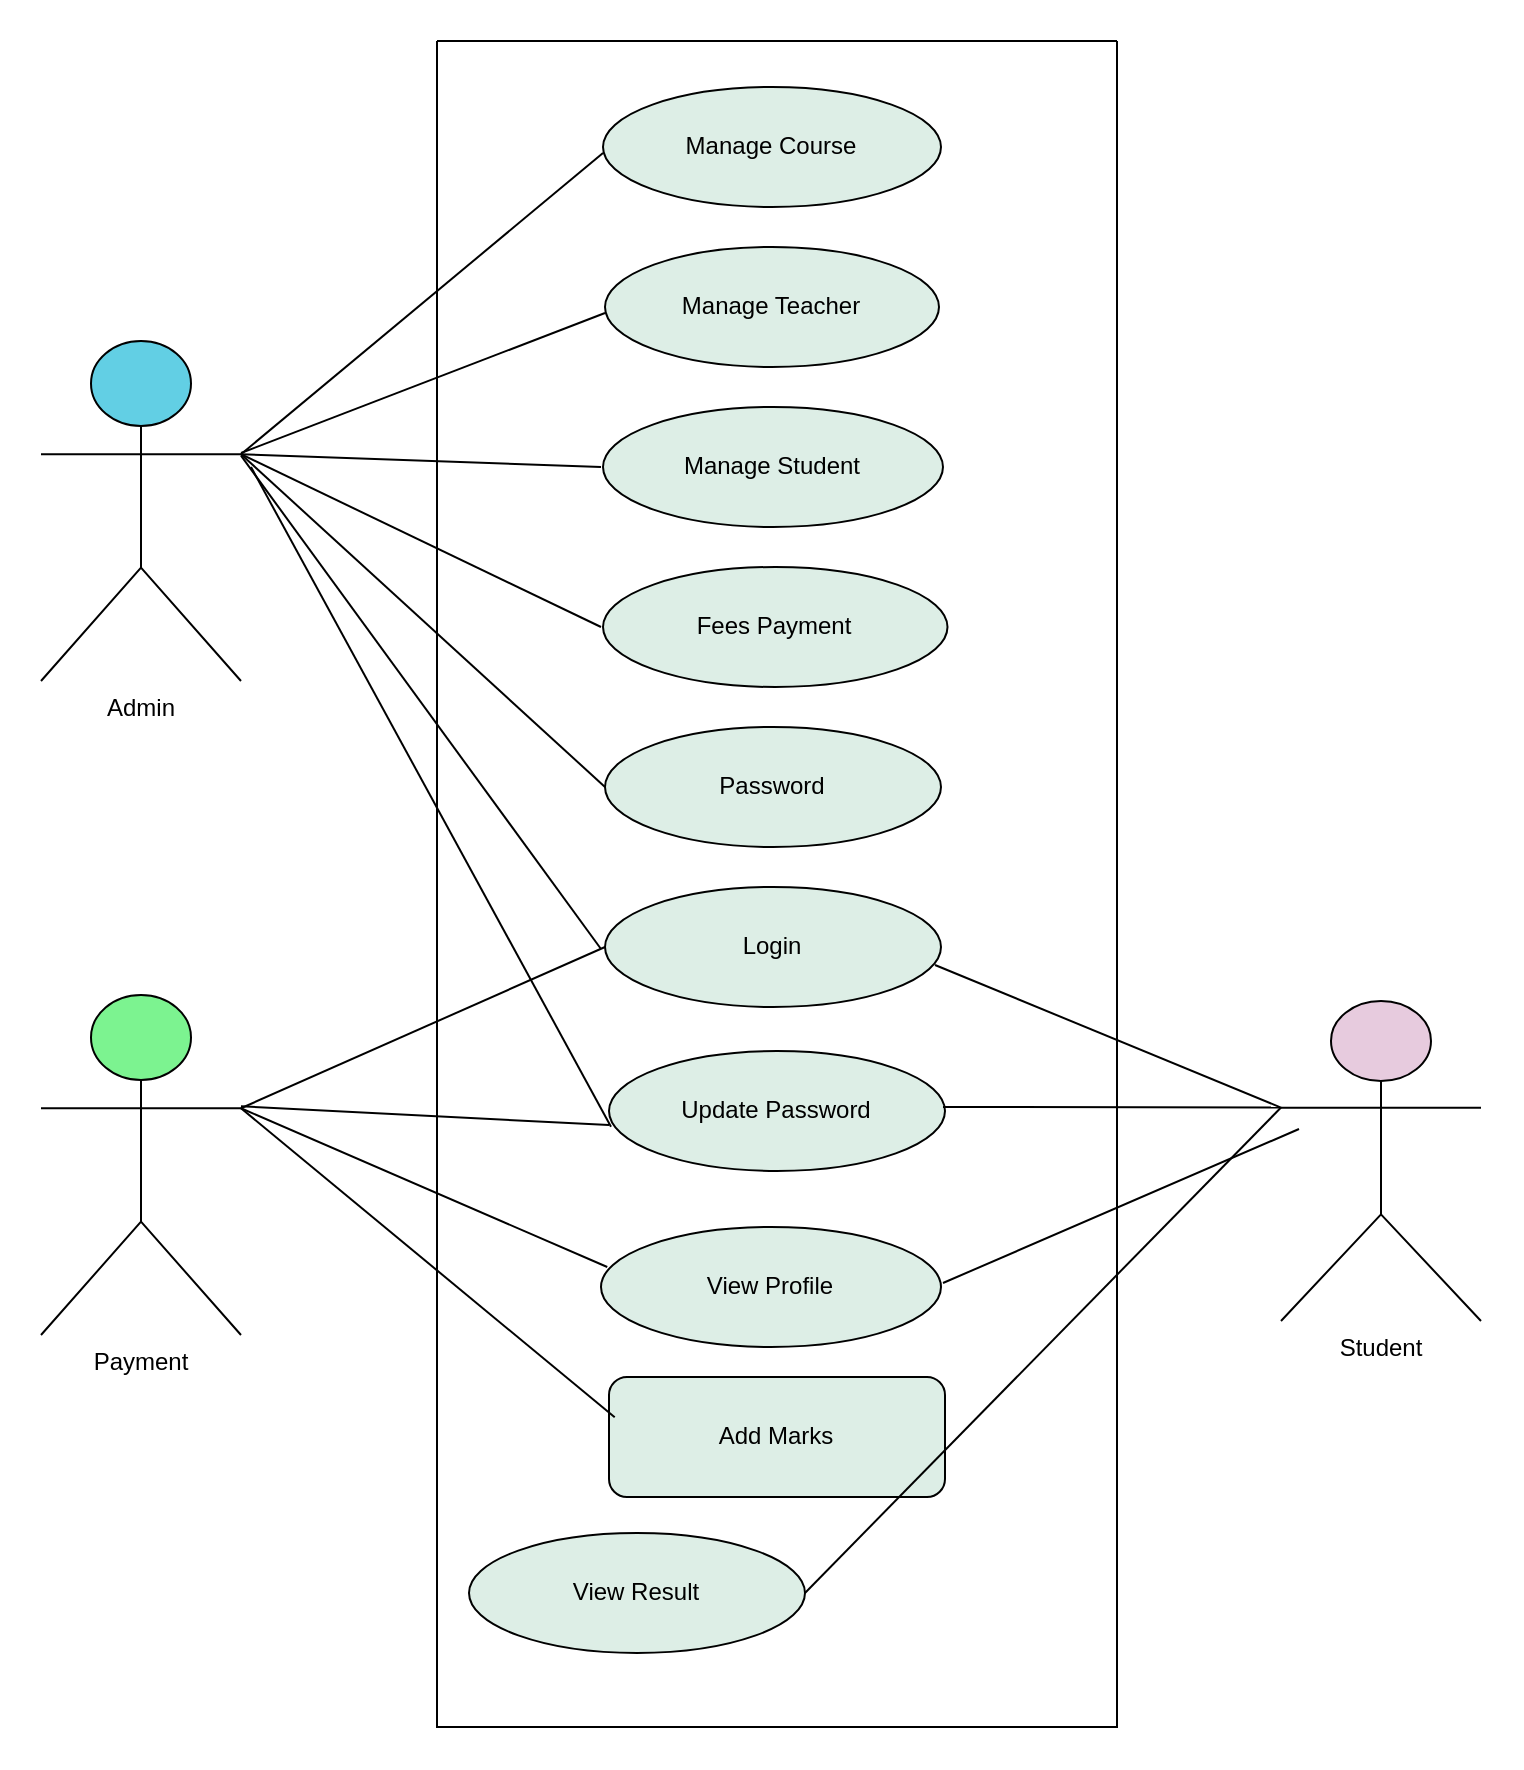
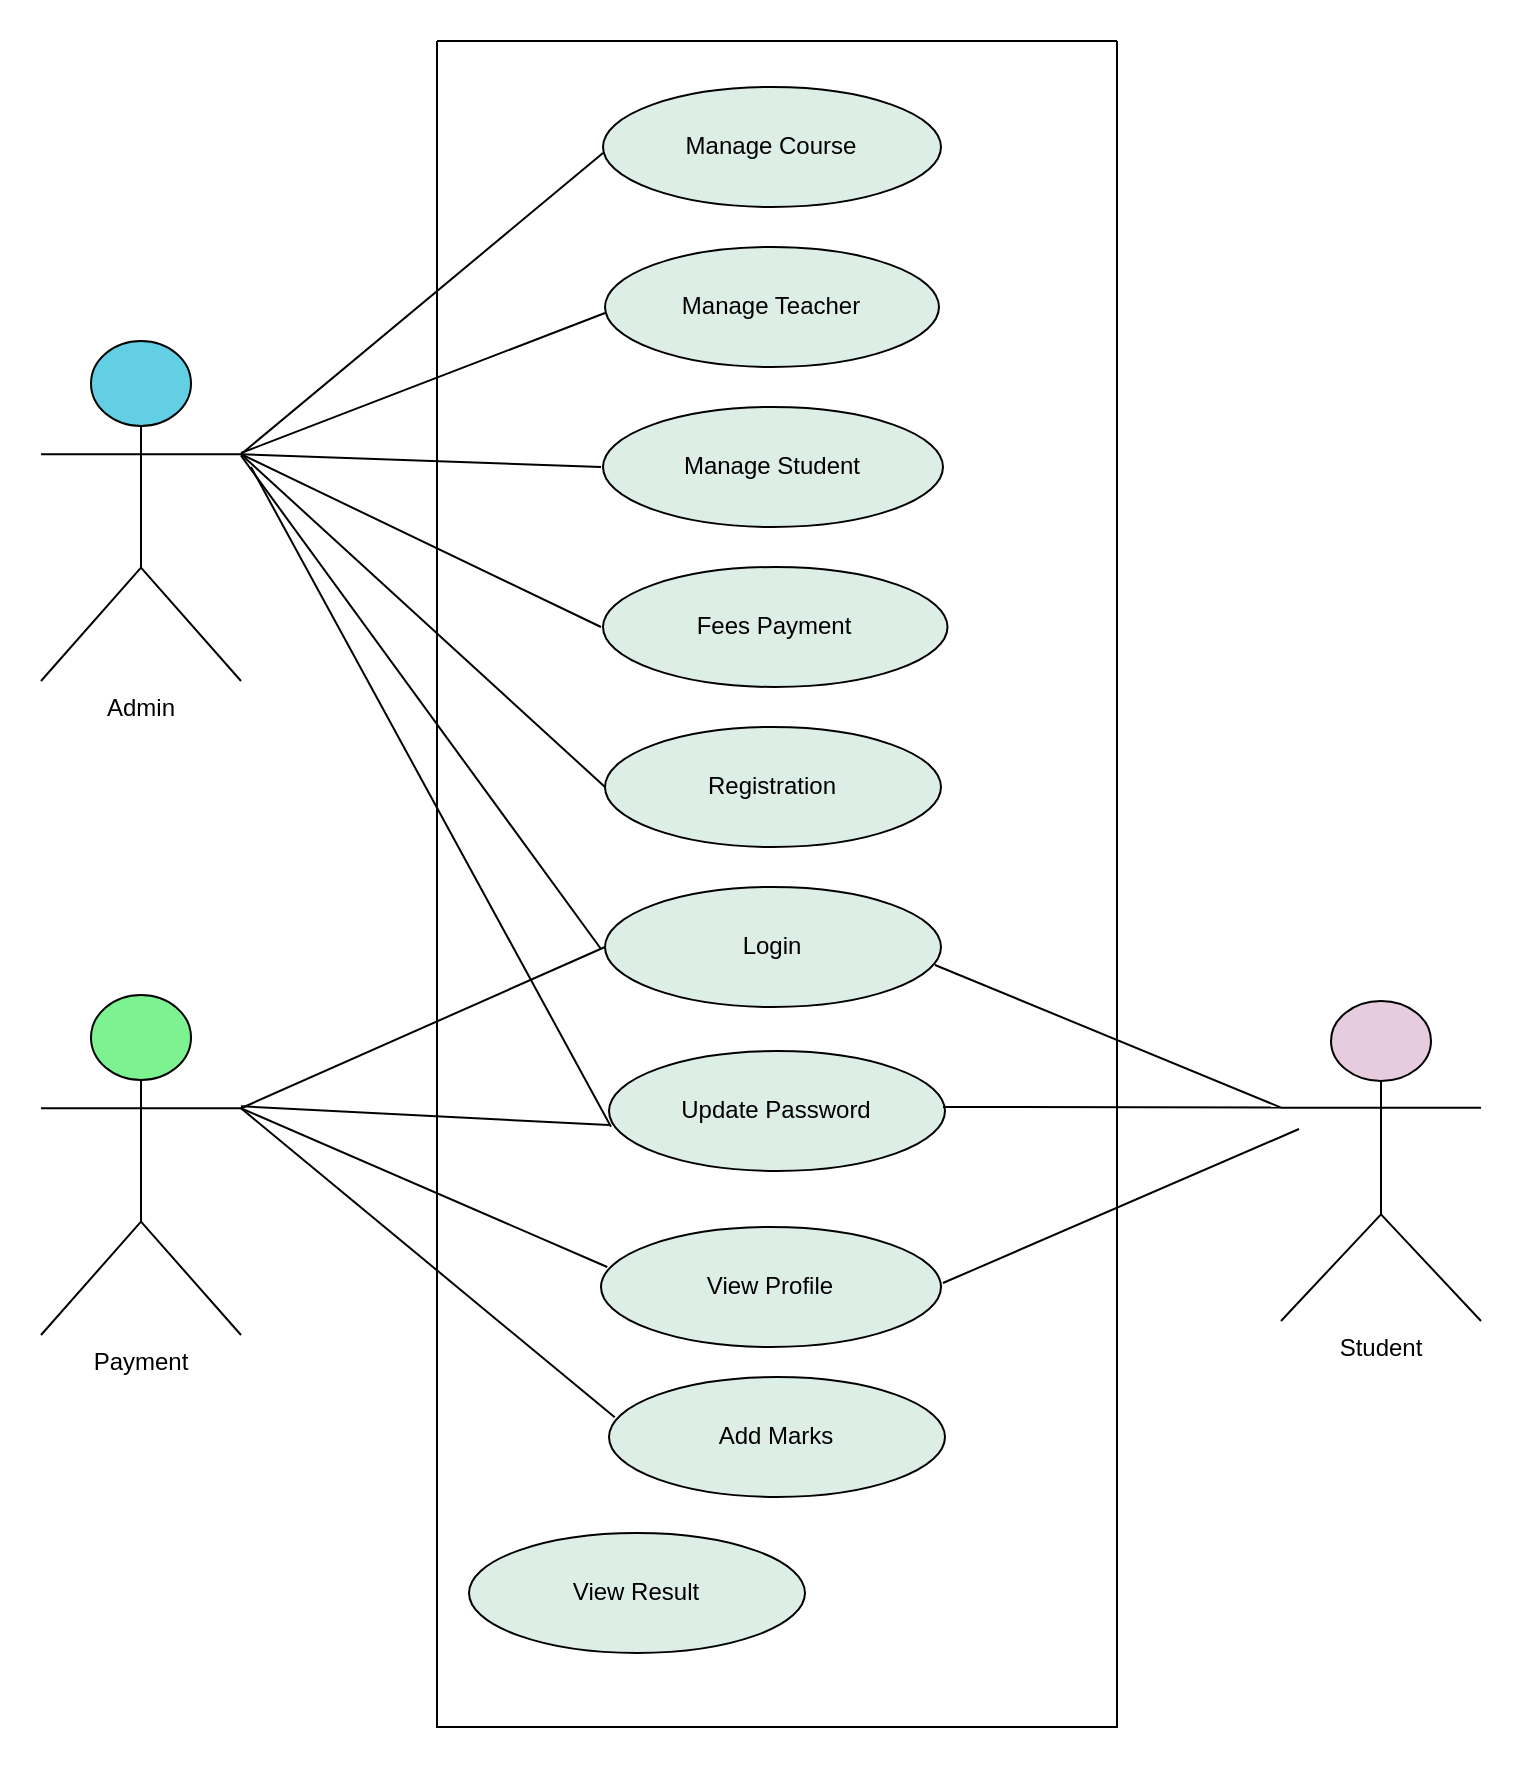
- <mxCell id="7" value="Password" style="ellipse;whiteSpace=wrap;html=1;fillColor=#ddeee6;" parent="1" vertex="1"><mxGeometry x="302" y="363" width="168" height="60" as="geometry" /></mxCell>
+ <mxCell id="7" value="Registration" style="ellipse;whiteSpace=wrap;html=1;fillColor=#ddeee6;" parent="1" vertex="1"><mxGeometry x="302" y="363" width="168" height="60" as="geometry" /></mxCell>
- <mxCell id="27" value="" style="endArrow=none;html=1;rounded=0;exitX=1;exitY=0.5;exitDx=0;exitDy=0;entryX=0;entryY=0.333;entryDx=0;entryDy=0;entryPerimeter=0;" parent="1" source="16" target="10" edge="1"><mxGeometry relative="1" as="geometry"><mxPoint x="480" y="713" as="sourcePoint" /><mxPoint x="640" y="603" as="targetPoint" /></mxGeometry></mxCell>
- <mxCell id="17" value="Add Marks" style="whiteSpace=wrap;html=1;fillColor=#ddeee6;rounded=1;" parent="11" vertex="1"><mxGeometry x="86" y="668" width="168" height="60" as="geometry" /></mxCell>
+ <mxCell id="17" value="Add Marks" style="ellipse;whiteSpace=wrap;html=1;fillColor=#ddeee6;" parent="11" vertex="1"><mxGeometry x="86" y="668" width="168" height="60" as="geometry" /></mxCell>
